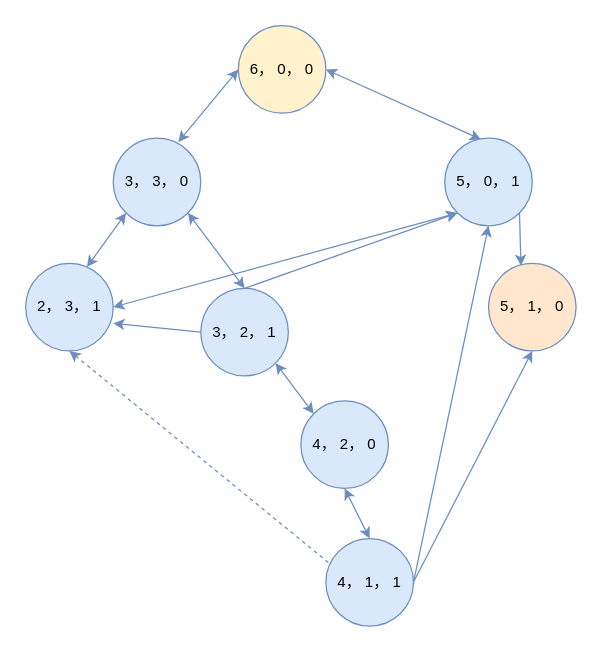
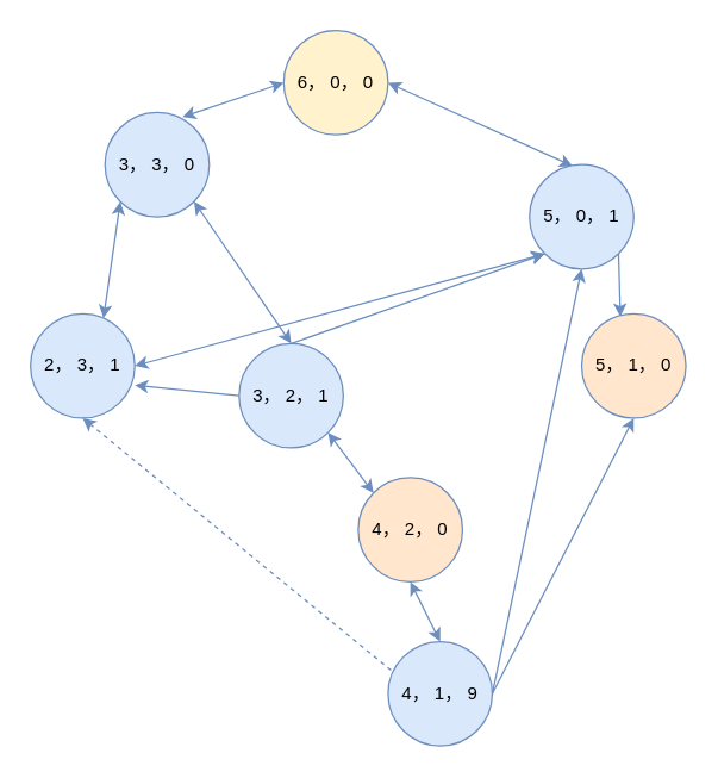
- <mxCell id="7" value="3， 3， 0" style="ellipse;whiteSpace=wrap;html=1;aspect=fixed;fillColor=#dae8fc;strokeColor=#6c8ebf;" vertex="1" parent="1"><mxGeometry x="90" y="110" width="70" height="70" as="geometry" /></mxCell>
+ <mxCell id="7" value="3， 3， 0" style="ellipse;whiteSpace=wrap;html=1;aspect=fixed;fillColor=#dae8fc;strokeColor=#6c8ebf;" vertex="1" parent="1"><mxGeometry x="70" y="75" width="70" height="70" as="geometry" /></mxCell>
- <mxCell id="19" value="4， 2， 0" style="ellipse;whiteSpace=wrap;html=1;aspect=fixed;fillColor=#dae8fc;strokeColor=#6c8ebf;" vertex="1" parent="1"><mxGeometry x="240" y="320" width="70" height="70" as="geometry" /></mxCell>
+ <mxCell id="19" value="4， 2， 0" style="ellipse;whiteSpace=wrap;html=1;aspect=fixed;fillColor=#ffe6cc;strokeColor=#6c8ebf;" vertex="1" parent="1"><mxGeometry x="240" y="320" width="70" height="70" as="geometry" /></mxCell>
- <mxCell id="22" value="4， 1， 1" style="ellipse;whiteSpace=wrap;html=1;aspect=fixed;fillColor=#dae8fc;strokeColor=#6c8ebf;" vertex="1" parent="1"><mxGeometry x="260" y="430" width="70" height="70" as="geometry" /></mxCell>
+ <mxCell id="22" value="4， 1， 9" style="ellipse;whiteSpace=wrap;html=1;aspect=fixed;fillColor=#dae8fc;strokeColor=#6c8ebf;" vertex="1" parent="1"><mxGeometry x="260" y="430" width="70" height="70" as="geometry" /></mxCell>
